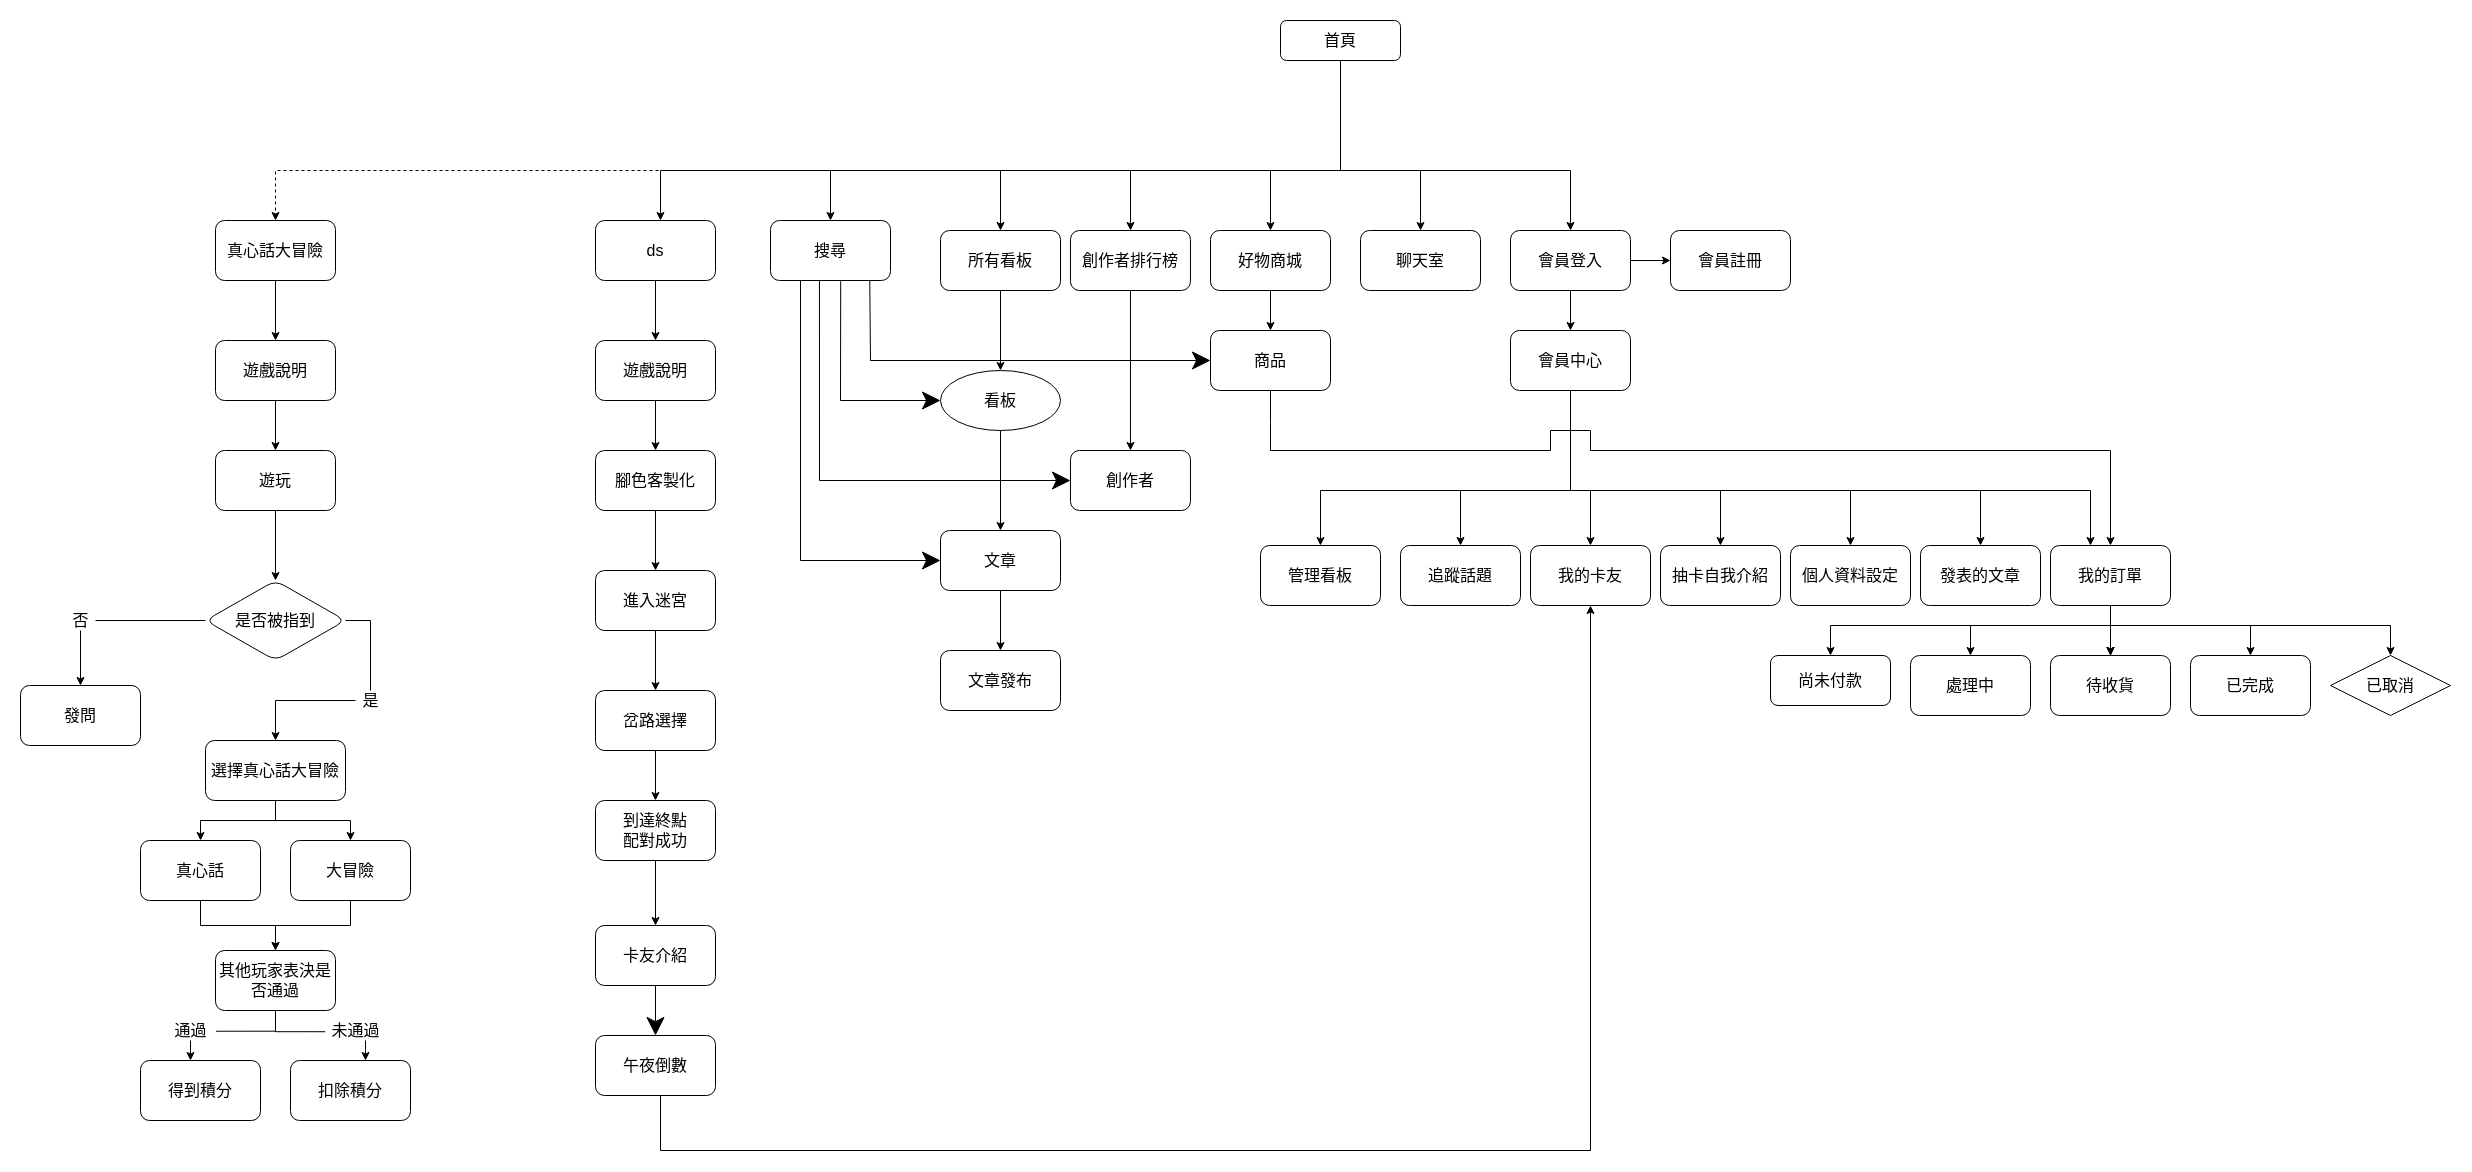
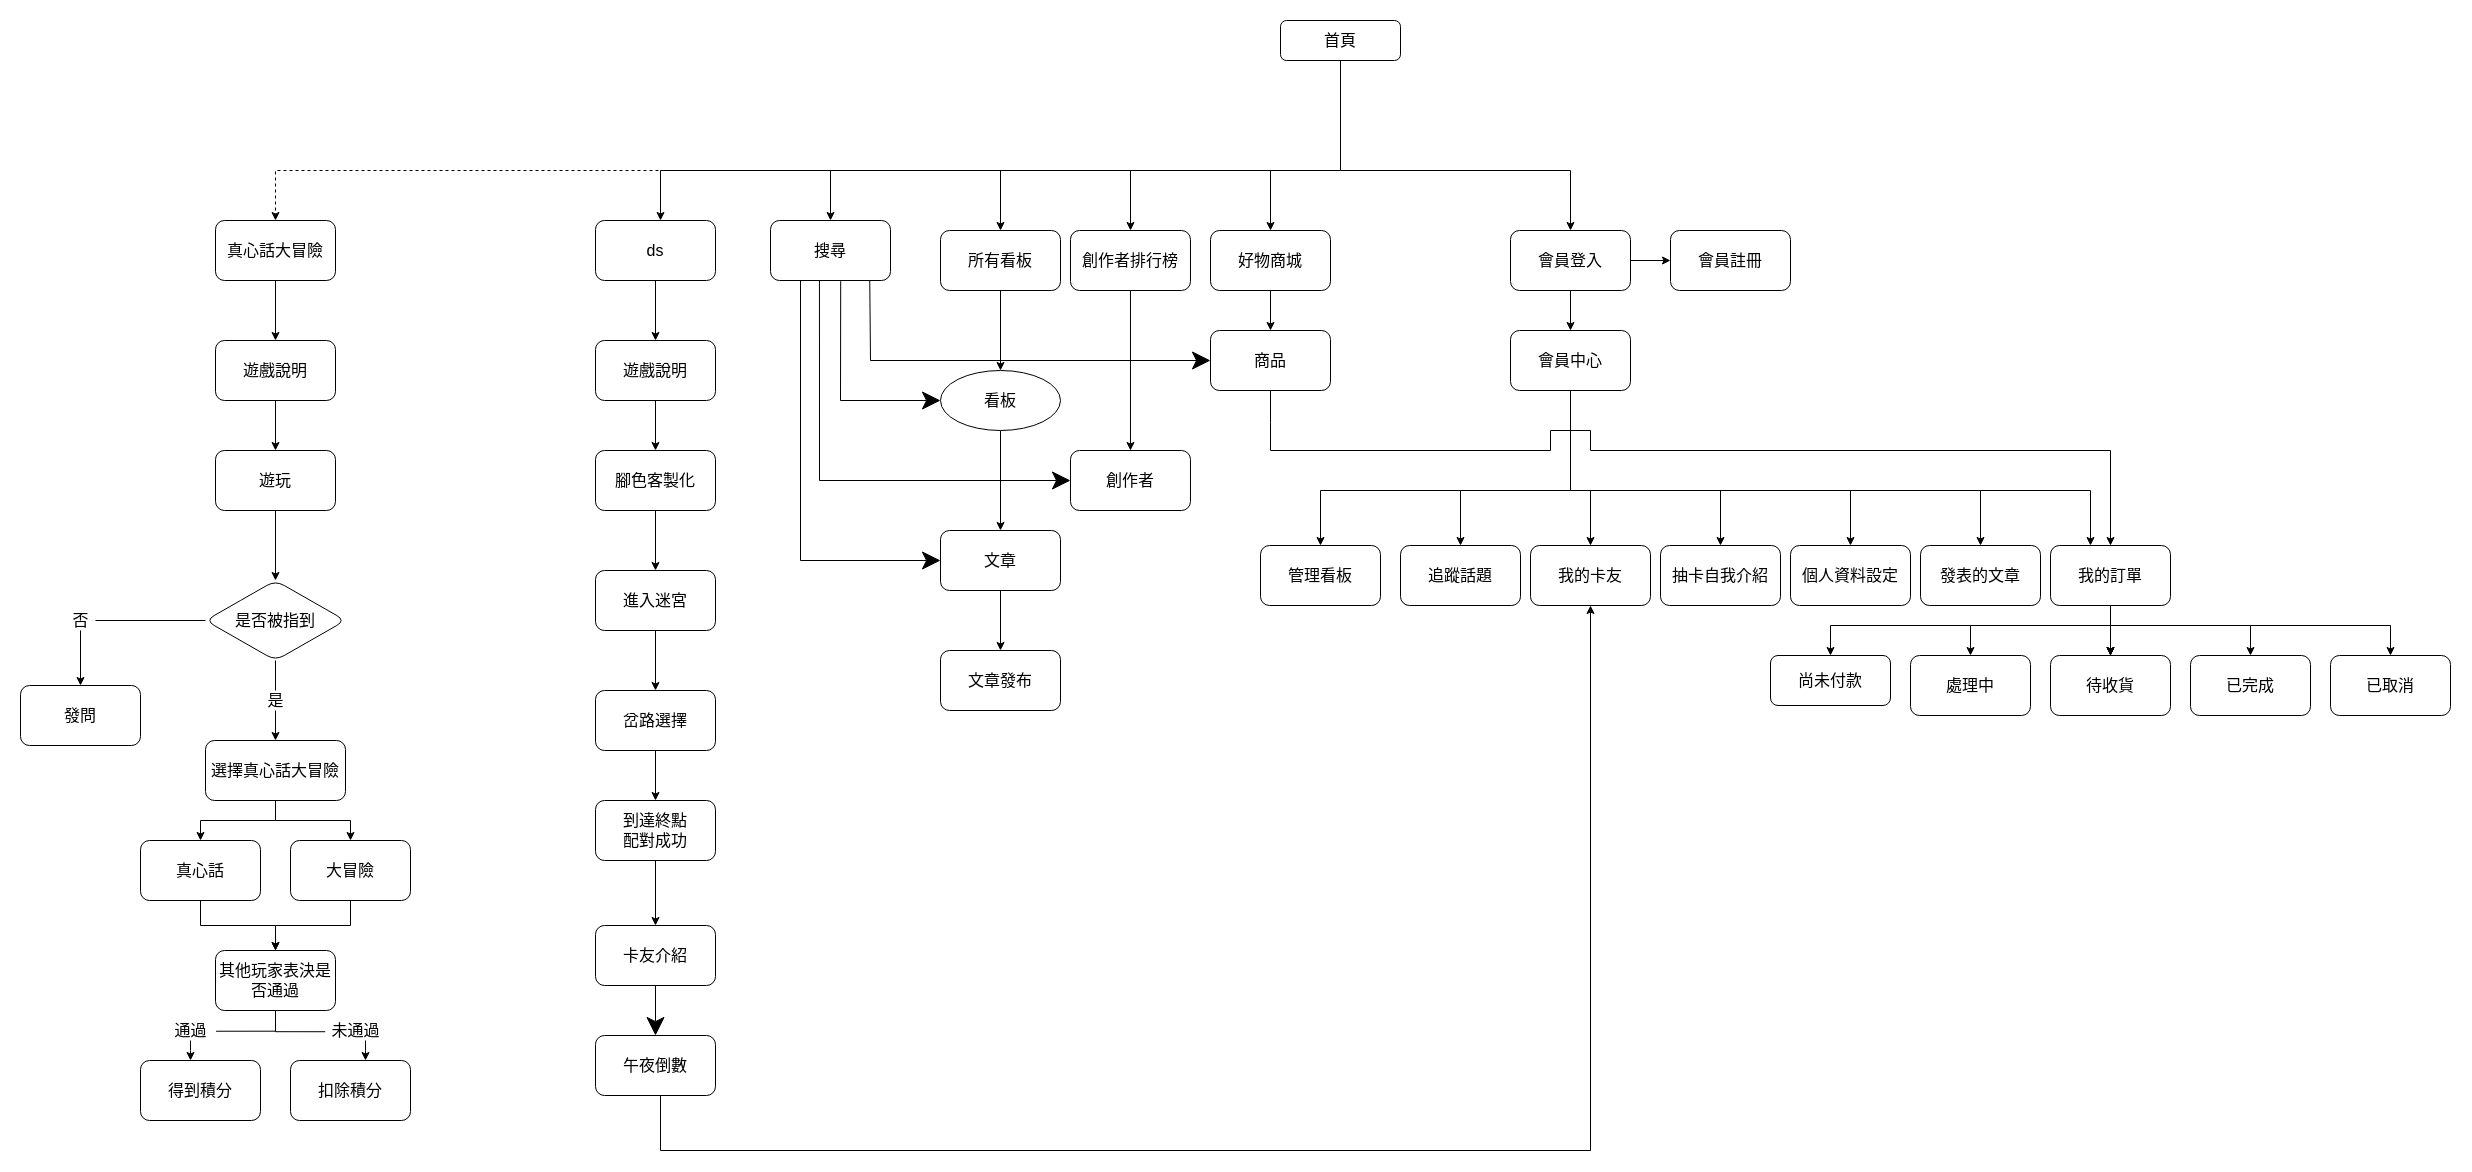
- <mxCell id="4" value="" style="edgeStyle=orthogonalEdgeStyle;rounded=0;orthogonalLoop=1;jettySize=auto;html=1;fontSize=16;" parent="1" source="7" target="14" edge="1"><mxGeometry relative="1" as="geometry"><Array as="points"><mxPoint x="1340" y="170" /><mxPoint x="1420" y="170" /></Array></mxGeometry></mxCell>
- <mxCell id="14" value="聊天室" style="whiteSpace=wrap;html=1;fontSize=16;rounded=1;glass=0;strokeWidth=1;shadow=0;" parent="1" vertex="1"><mxGeometry x="1360" y="230" width="120" height="60" as="geometry" /></mxCell>
- <mxCell id="46" value="已取消" style="rhombus;whiteSpace=wrap;html=1;fontSize=16;glass=0;strokeWidth=1;shadow=0;" parent="1" vertex="1"><mxGeometry x="2330" y="655" width="120" height="60" as="geometry" /></mxCell>
+ <mxCell id="46" value="已取消" style="whiteSpace=wrap;html=1;fontSize=16;rounded=1;glass=0;strokeWidth=1;shadow=0;" parent="1" vertex="1"><mxGeometry x="2330" y="655" width="120" height="60" as="geometry" /></mxCell>
- <mxCell id="62" value="是" style="text;html=1;align=center;verticalAlign=middle;resizable=0;points=[];autosize=1;strokeColor=none;fillColor=none;fontSize=16;" parent="1" vertex="1"><mxGeometry x="355" y="690" width="30" height="20" as="geometry" /></mxCell>
+ <mxCell id="62" value="是" style="text;html=1;align=center;verticalAlign=middle;resizable=0;points=[];autosize=1;strokeColor=none;fillColor=none;fontSize=16;" parent="1" vertex="1"><mxGeometry x="260" y="690" width="30" height="20" as="geometry" /></mxCell>
